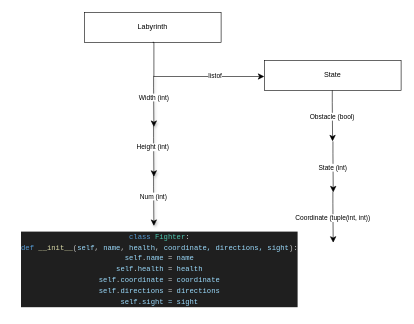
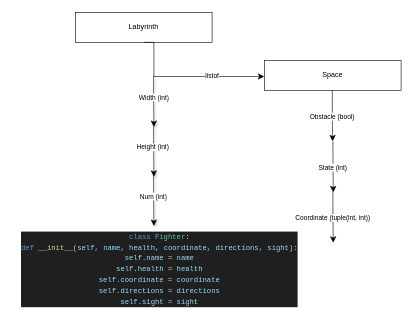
- <mxCell id="2" value="Labyrinth" style="rounded=0;whiteSpace=wrap;html=1;" parent="1" vertex="1"><mxGeometry x="140" y="20" width="228" height="50" as="geometry" /></mxCell>
+ <mxCell id="2" value="Labyrinth" style="rounded=0;whiteSpace=wrap;html=1;" parent="1" vertex="1"><mxGeometry x="125" y="20" width="228" height="50" as="geometry" /></mxCell>
- <mxCell id="5" value="State" style="rounded=0;whiteSpace=wrap;html=1;" parent="1" vertex="1"><mxGeometry x="440" y="100" width="228" height="50" as="geometry" /></mxCell>
+ <mxCell id="5" value="Space" style="rounded=0;whiteSpace=wrap;html=1;" parent="1" vertex="1"><mxGeometry x="440" y="100" width="228" height="50" as="geometry" /></mxCell>
